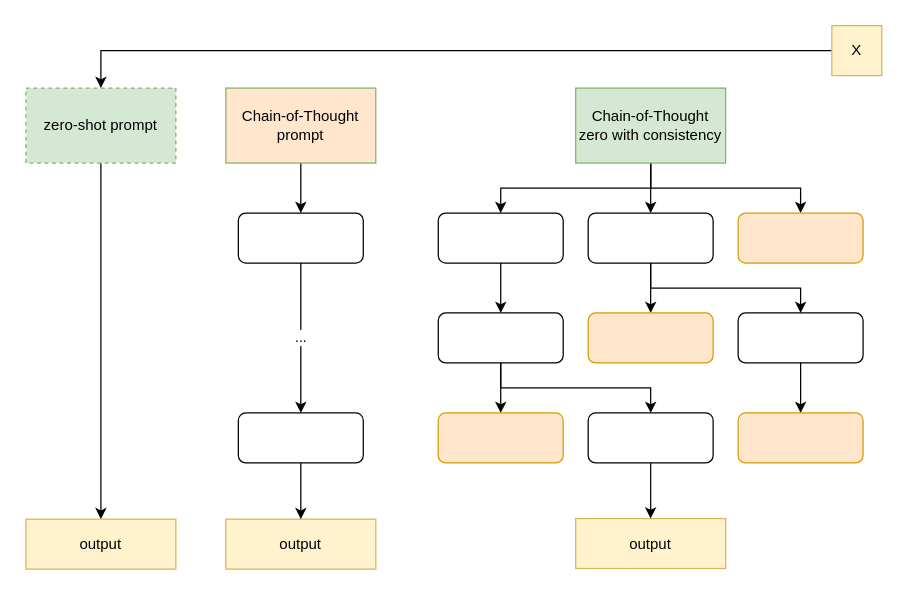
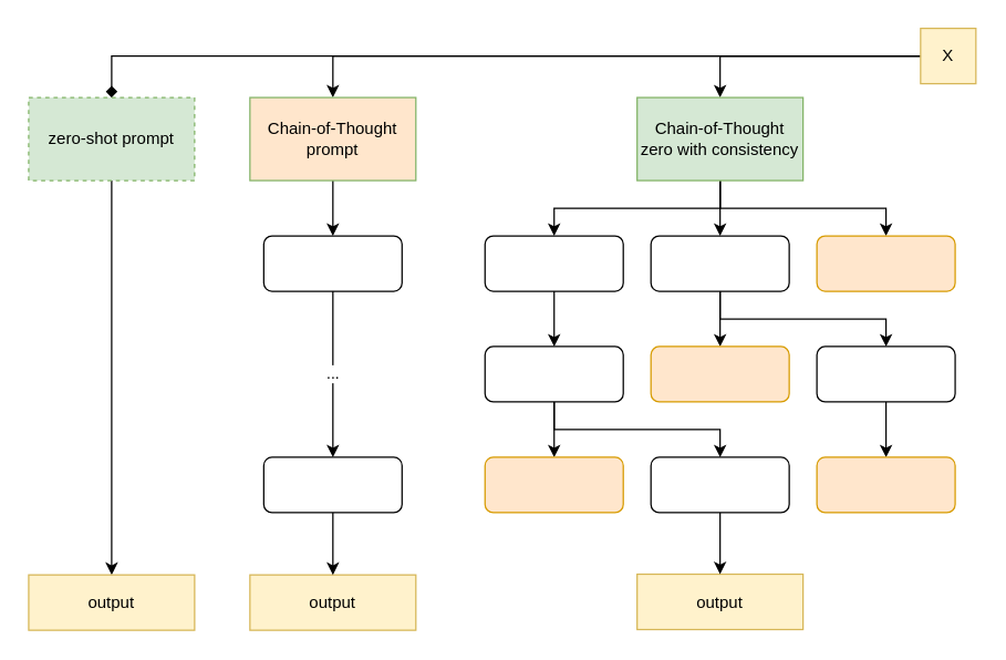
+ <mxCell id="5" style="edgeStyle=orthogonalEdgeStyle;rounded=0;orthogonalLoop=1;jettySize=auto;html=1;" edge="1" parent="1" source="7" target="9"><mxGeometry relative="1" as="geometry" /></mxCell>
+ <mxCell id="6" style="edgeStyle=orthogonalEdgeStyle;rounded=0;orthogonalLoop=1;jettySize=auto;html=1;" edge="1" parent="1" source="7" target="13"><mxGeometry relative="1" as="geometry" /></mxCell>
- <mxCell id="4" style="edgeStyle=orthogonalEdgeStyle;rounded=0;orthogonalLoop=1;jettySize=auto;html=1;entryX=0.5;entryY=0;entryDx=0;entryDy=0;" edge="1" parent="1" source="7" target="3"><mxGeometry relative="1" as="geometry" /></mxCell>
+ <mxCell id="4" style="edgeStyle=orthogonalEdgeStyle;rounded=0;orthogonalLoop=1;jettySize=auto;html=1;entryX=0.5;entryY=0;entryDx=0;entryDy=0;endArrow=diamond;" edge="1" parent="1" source="7" target="3"><mxGeometry relative="1" as="geometry" /></mxCell>
